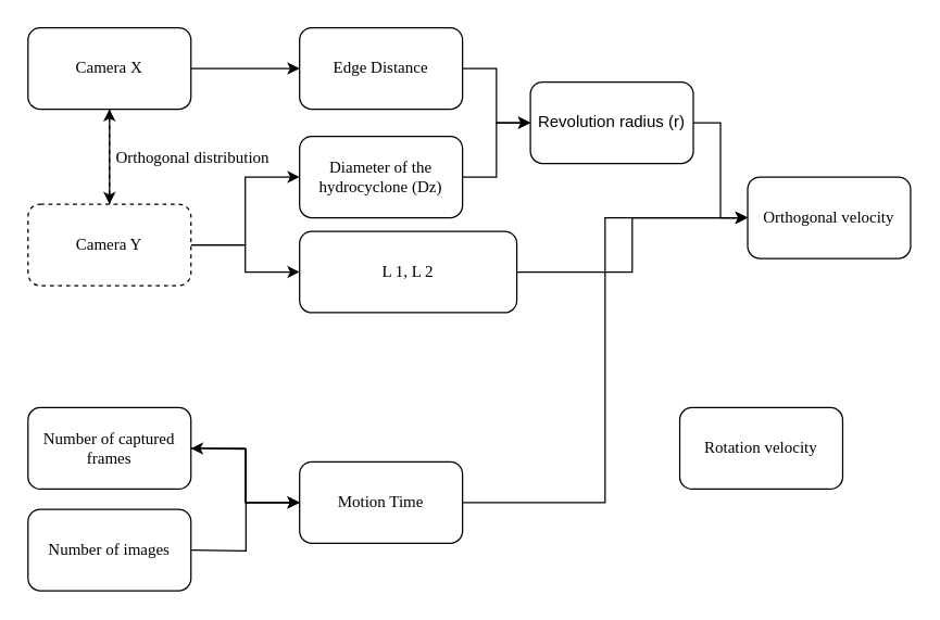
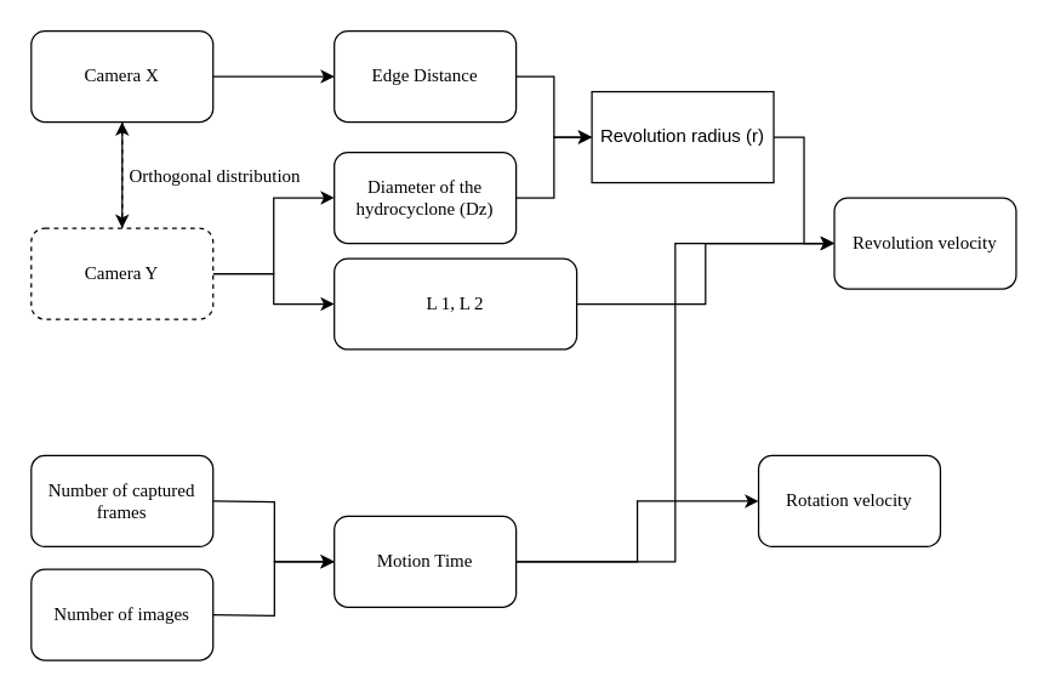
- <mxCell id="19" value="Revolution radius (r)" style="rounded=1;whiteSpace=wrap;html=1;shadow=0;glass=0;strokeColor=default;strokeWidth=1;align=center;verticalAlign=middle;fontFamily=Helvetica;fontSize=12;fontColor=default;fillColor=default;" parent="1" vertex="1"><mxGeometry x="390" y="60" width="120" height="60" as="geometry" /></mxCell>
+ <mxCell id="19" value="Revolution radius (r)" style="whiteSpace=wrap;html=1;shadow=0;glass=0;strokeColor=default;strokeWidth=1;align=center;verticalAlign=middle;fontFamily=Helvetica;fontSize=12;fontColor=default;fillColor=default;rounded=0;" parent="1" vertex="1"><mxGeometry x="390" y="60" width="120" height="60" as="geometry" /></mxCell>
- <mxCell id="20" value="Orthogonal velocity" style="rounded=1;whiteSpace=wrap;html=1;shadow=0;glass=0;strokeColor=default;strokeWidth=1;align=center;verticalAlign=middle;fontFamily=Times New Roman;fontSize=12;fontColor=default;fillColor=default;" parent="1" vertex="1"><mxGeometry x="550" y="130" width="120" height="60" as="geometry" /></mxCell>
+ <mxCell id="20" value="Revolution velocity" style="rounded=1;whiteSpace=wrap;html=1;shadow=0;glass=0;strokeColor=default;strokeWidth=1;align=center;verticalAlign=middle;fontFamily=Times New Roman;fontSize=12;fontColor=default;fillColor=default;" parent="1" vertex="1"><mxGeometry x="550" y="130" width="120" height="60" as="geometry" /></mxCell>
- <mxCell id="25" style="edgeStyle=orthogonalEdgeStyle;rounded=0;orthogonalLoop=1;jettySize=auto;html=1;fontFamily=Times New Roman;fontSize=12;fontColor=default;" parent="1" source="26" target="15" edge="1"><mxGeometry relative="1" as="geometry" /></mxCell>
+ <mxCell id="25" style="edgeStyle=orthogonalEdgeStyle;rounded=0;orthogonalLoop=1;jettySize=auto;html=1;entryX=0;entryY=0.5;entryDx=0;entryDy=0;fontFamily=Times New Roman;fontSize=12;fontColor=default;" parent="1" source="26" target="21" edge="1"><mxGeometry relative="1" as="geometry" /></mxCell>
